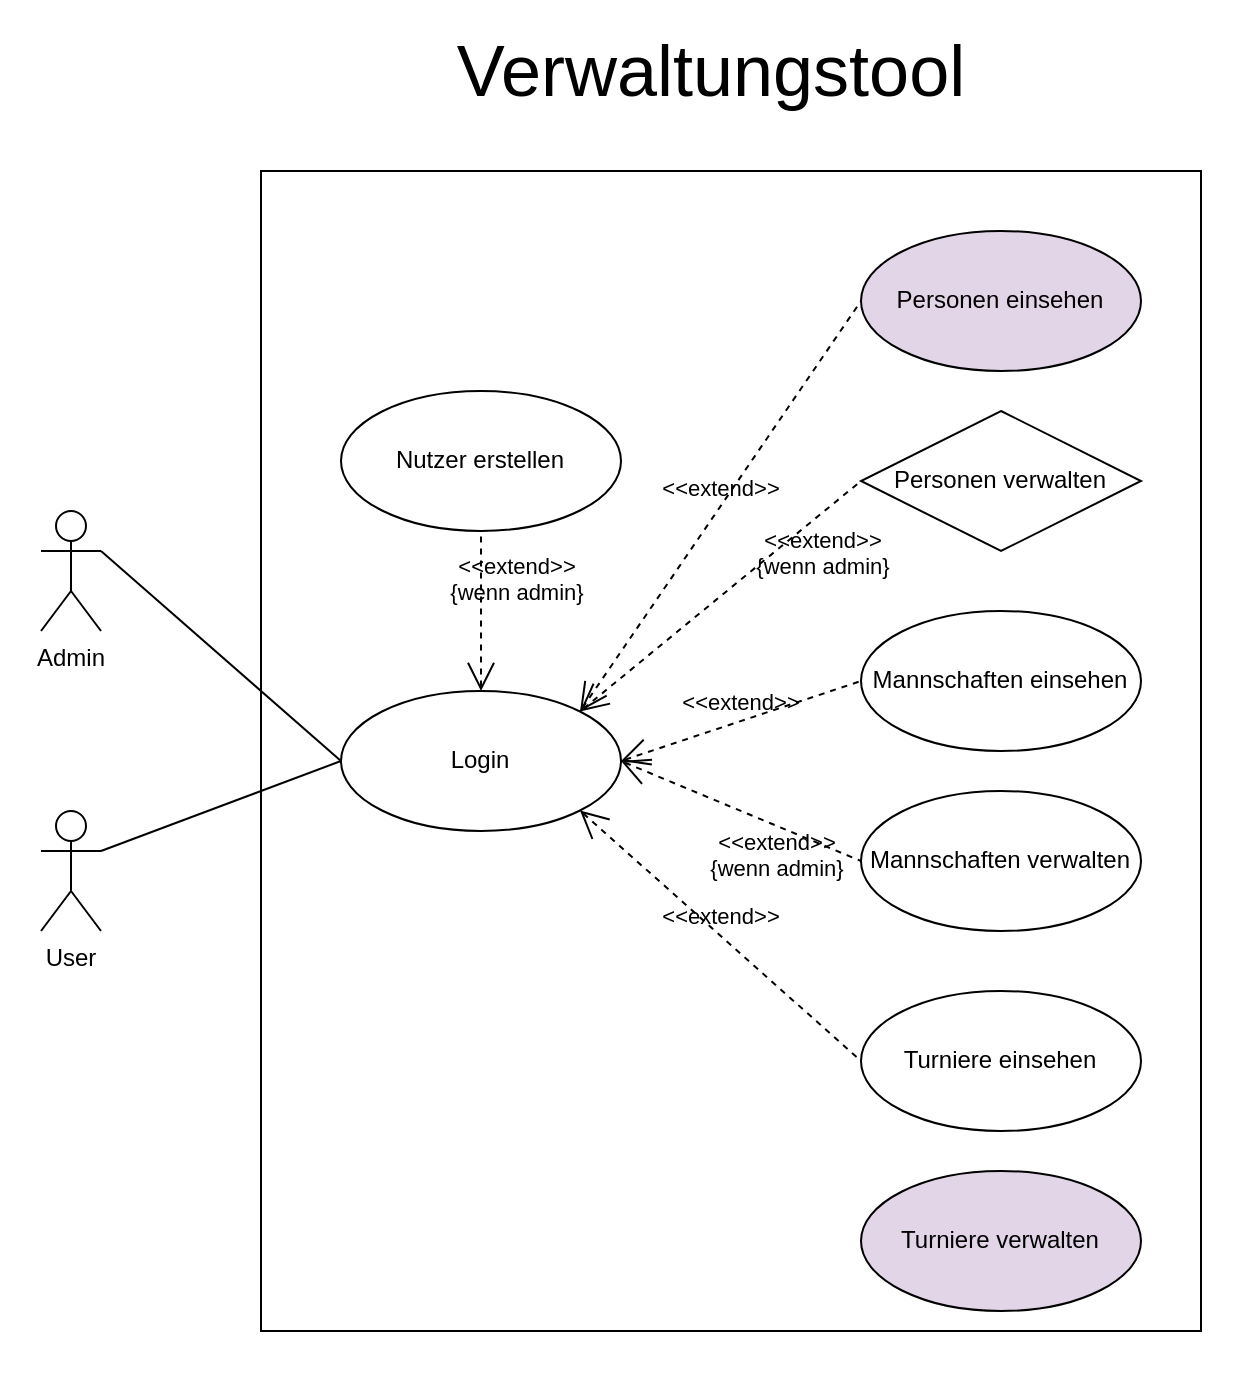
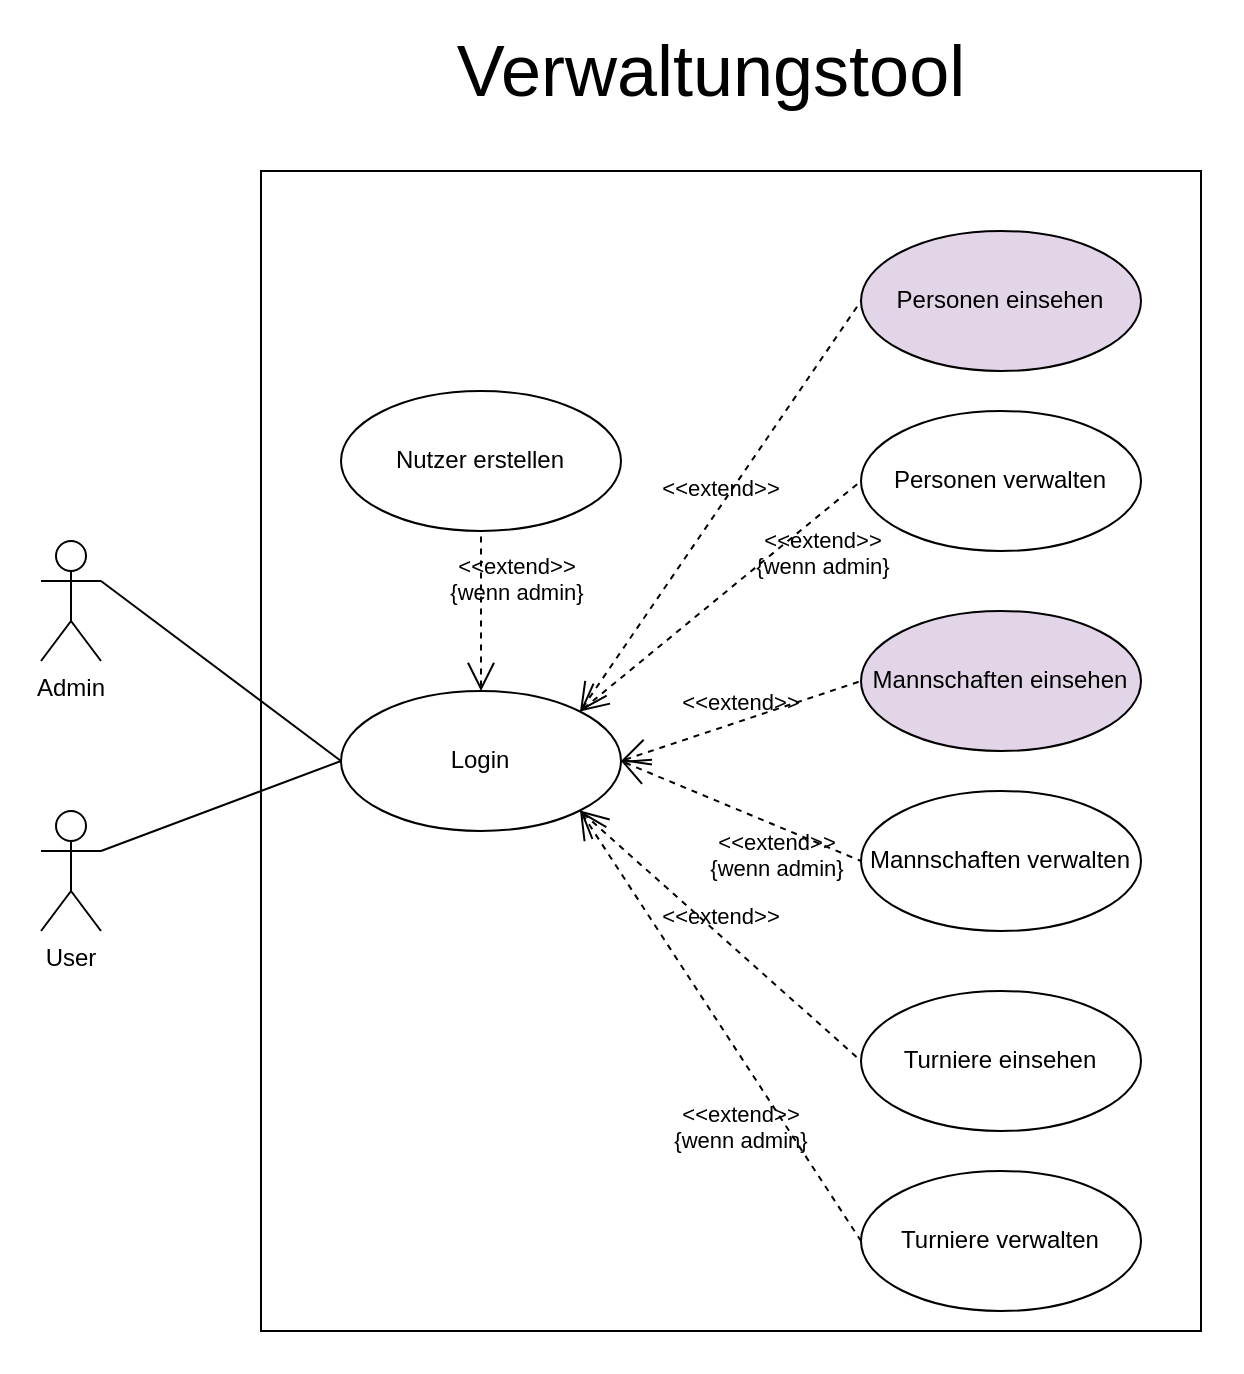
- <mxCell id="4" value="&lt;div&gt;Personen verwalten&lt;/div&gt;" style="rhombus;whiteSpace=wrap;html=1;" vertex="1" parent="1"><mxGeometry x="430" y="205" width="140" height="70" as="geometry" /></mxCell>
+ <mxCell id="4" value="&lt;div&gt;Personen verwalten&lt;/div&gt;" style="ellipse;whiteSpace=wrap;html=1;" vertex="1" parent="1"><mxGeometry x="430" y="205" width="140" height="70" as="geometry" /></mxCell>
- <mxCell id="2" value="Admin" style="shape=umlActor;html=1;verticalLabelPosition=bottom;verticalAlign=top;align=center;" vertex="1" parent="1"><mxGeometry x="20" y="255" width="30" height="60" as="geometry" /></mxCell>
+ <mxCell id="2" value="Admin" style="shape=umlActor;html=1;verticalLabelPosition=bottom;verticalAlign=top;align=center;" vertex="1" parent="1"><mxGeometry x="20" y="270" width="30" height="60" as="geometry" /></mxCell>
- <mxCell id="5" value="Mannschaften einsehen" style="ellipse;whiteSpace=wrap;html=1;" vertex="1" parent="1"><mxGeometry x="430" y="305" width="140" height="70" as="geometry" /></mxCell>
+ <mxCell id="5" value="Mannschaften einsehen" style="ellipse;whiteSpace=wrap;html=1;fillColor=#e1d5e7;" vertex="1" parent="1"><mxGeometry x="430" y="305" width="140" height="70" as="geometry" /></mxCell>
+ <mxCell id="15" value="&lt;div&gt;&amp;lt;&amp;lt;extend&amp;gt;&amp;gt;&lt;/div&gt;&lt;div&gt;{wenn admin}&lt;br&gt;&lt;/div&gt;" style="edgeStyle=none;html=1;startArrow=open;endArrow=none;startSize=12;verticalAlign=bottom;dashed=1;labelBackgroundColor=none;entryX=0;entryY=0.5;entryDx=0;entryDy=0;exitX=1;exitY=1;exitDx=0;exitDy=0;" edge="1" parent="1" source="7" target="11"><mxGeometry x="0.476" y="-28" width="160" relative="1" as="geometry"><mxPoint x="320" y="390" as="sourcePoint" /><mxPoint x="440" y="440" as="targetPoint" /><mxPoint as="offset" /></mxGeometry></mxCell>
- <mxCell id="11" value="Turniere verwalten" style="ellipse;whiteSpace=wrap;html=1;fillColor=#e1d5e7;" vertex="1" parent="1"><mxGeometry x="430" y="585" width="140" height="70" as="geometry" /></mxCell>
+ <mxCell id="11" value="Turniere verwalten" style="ellipse;whiteSpace=wrap;html=1;" vertex="1" parent="1"><mxGeometry x="430" y="585" width="140" height="70" as="geometry" /></mxCell>
